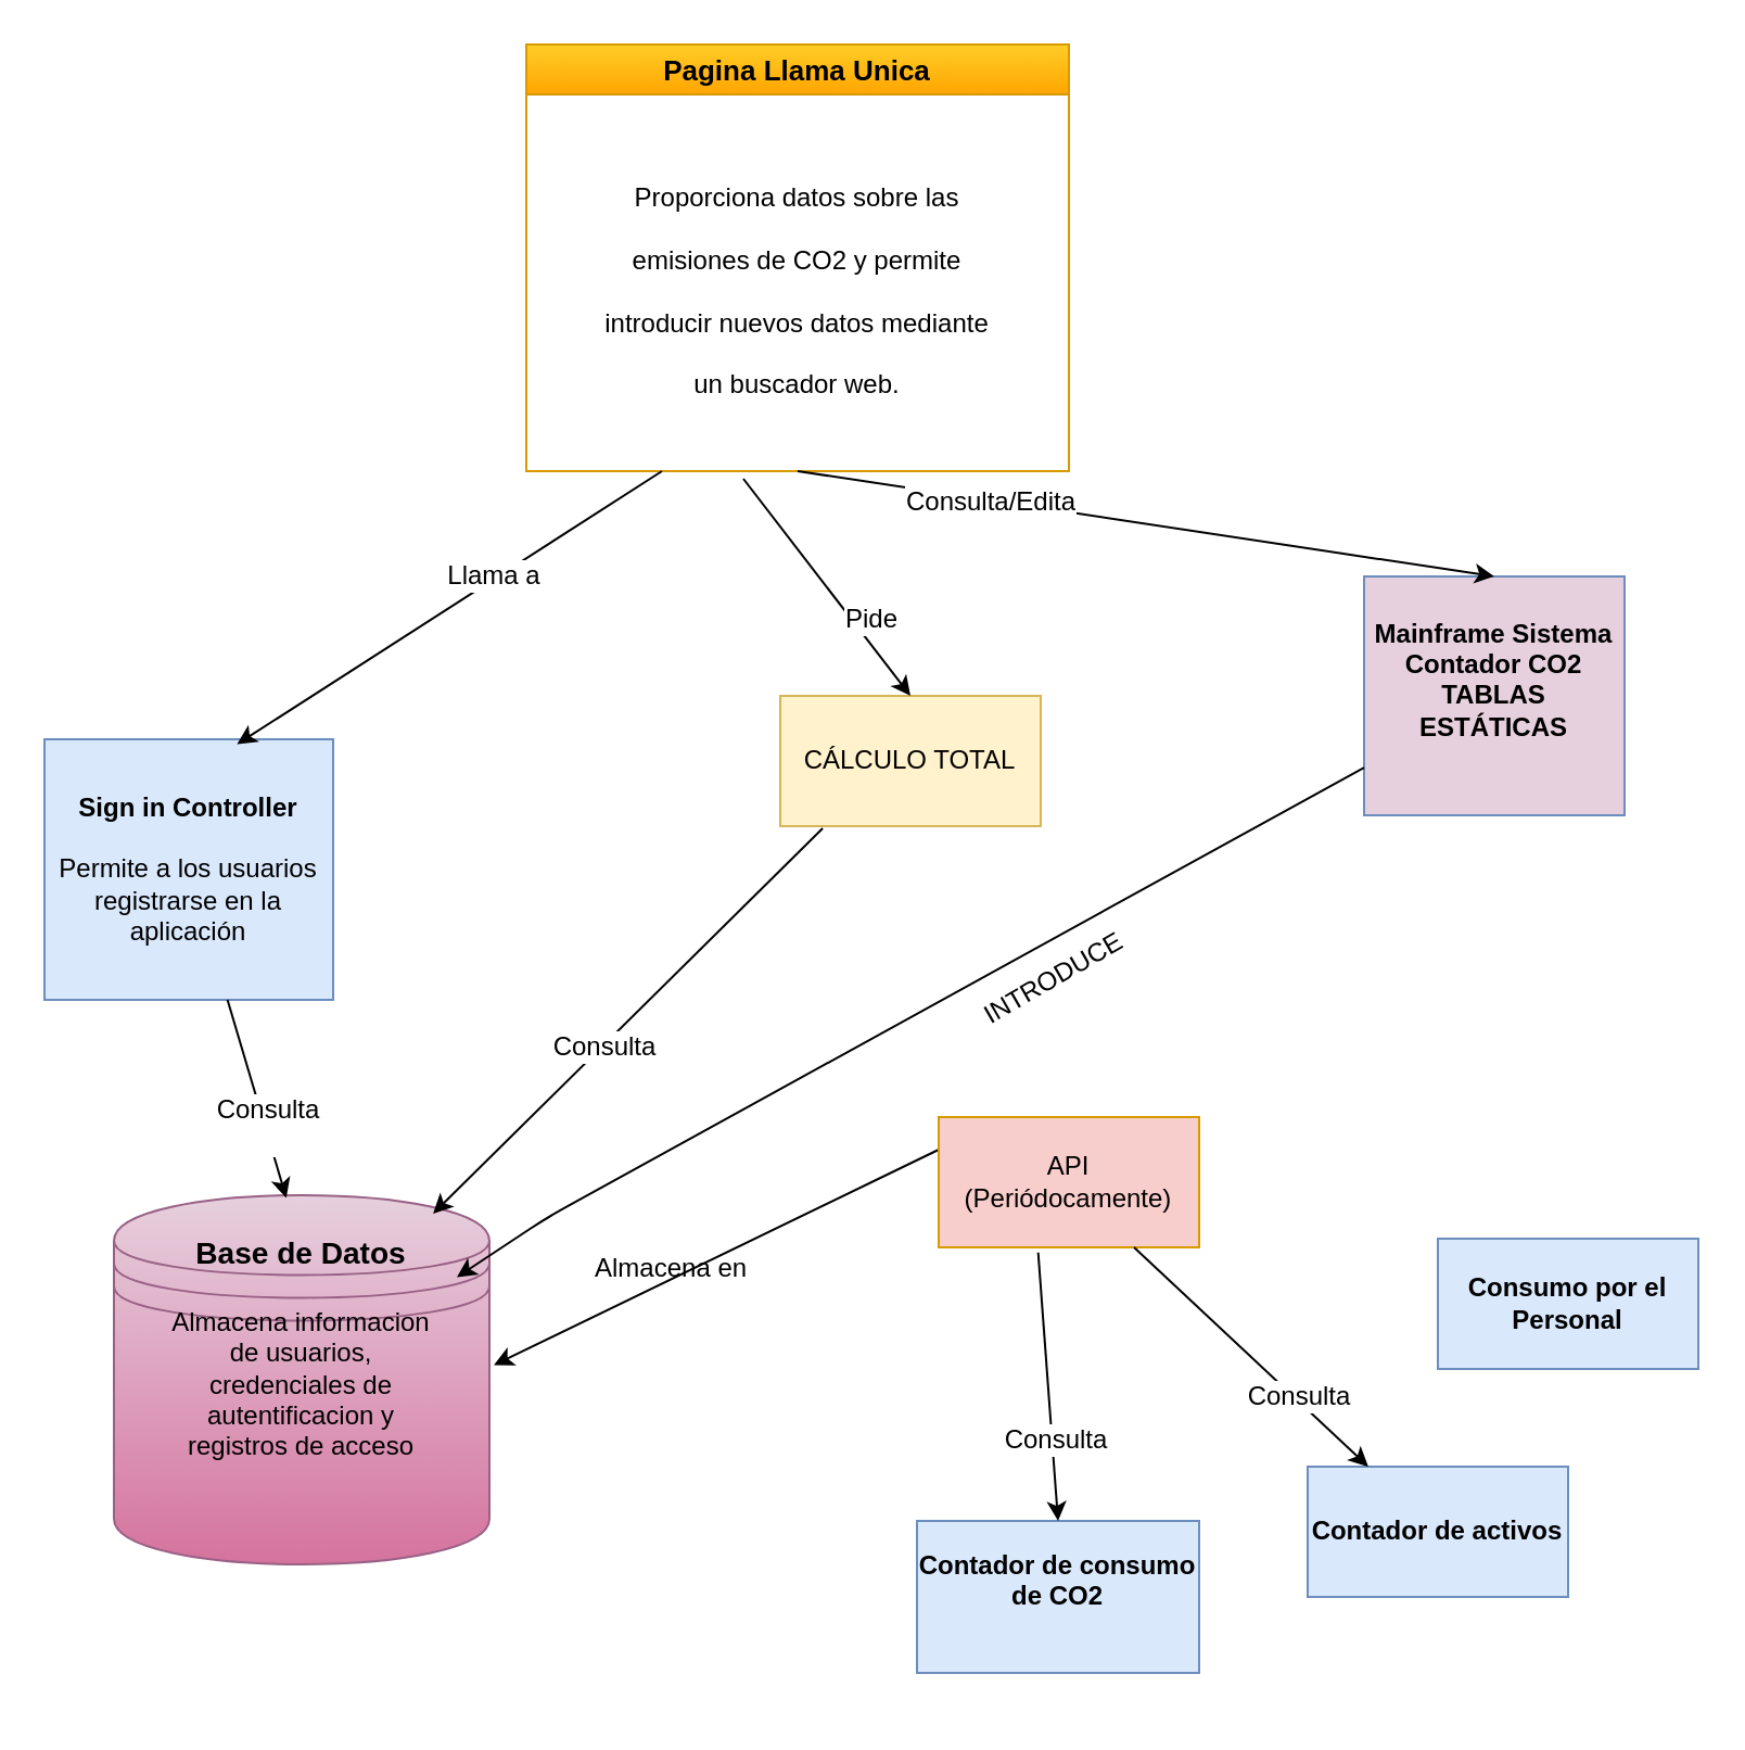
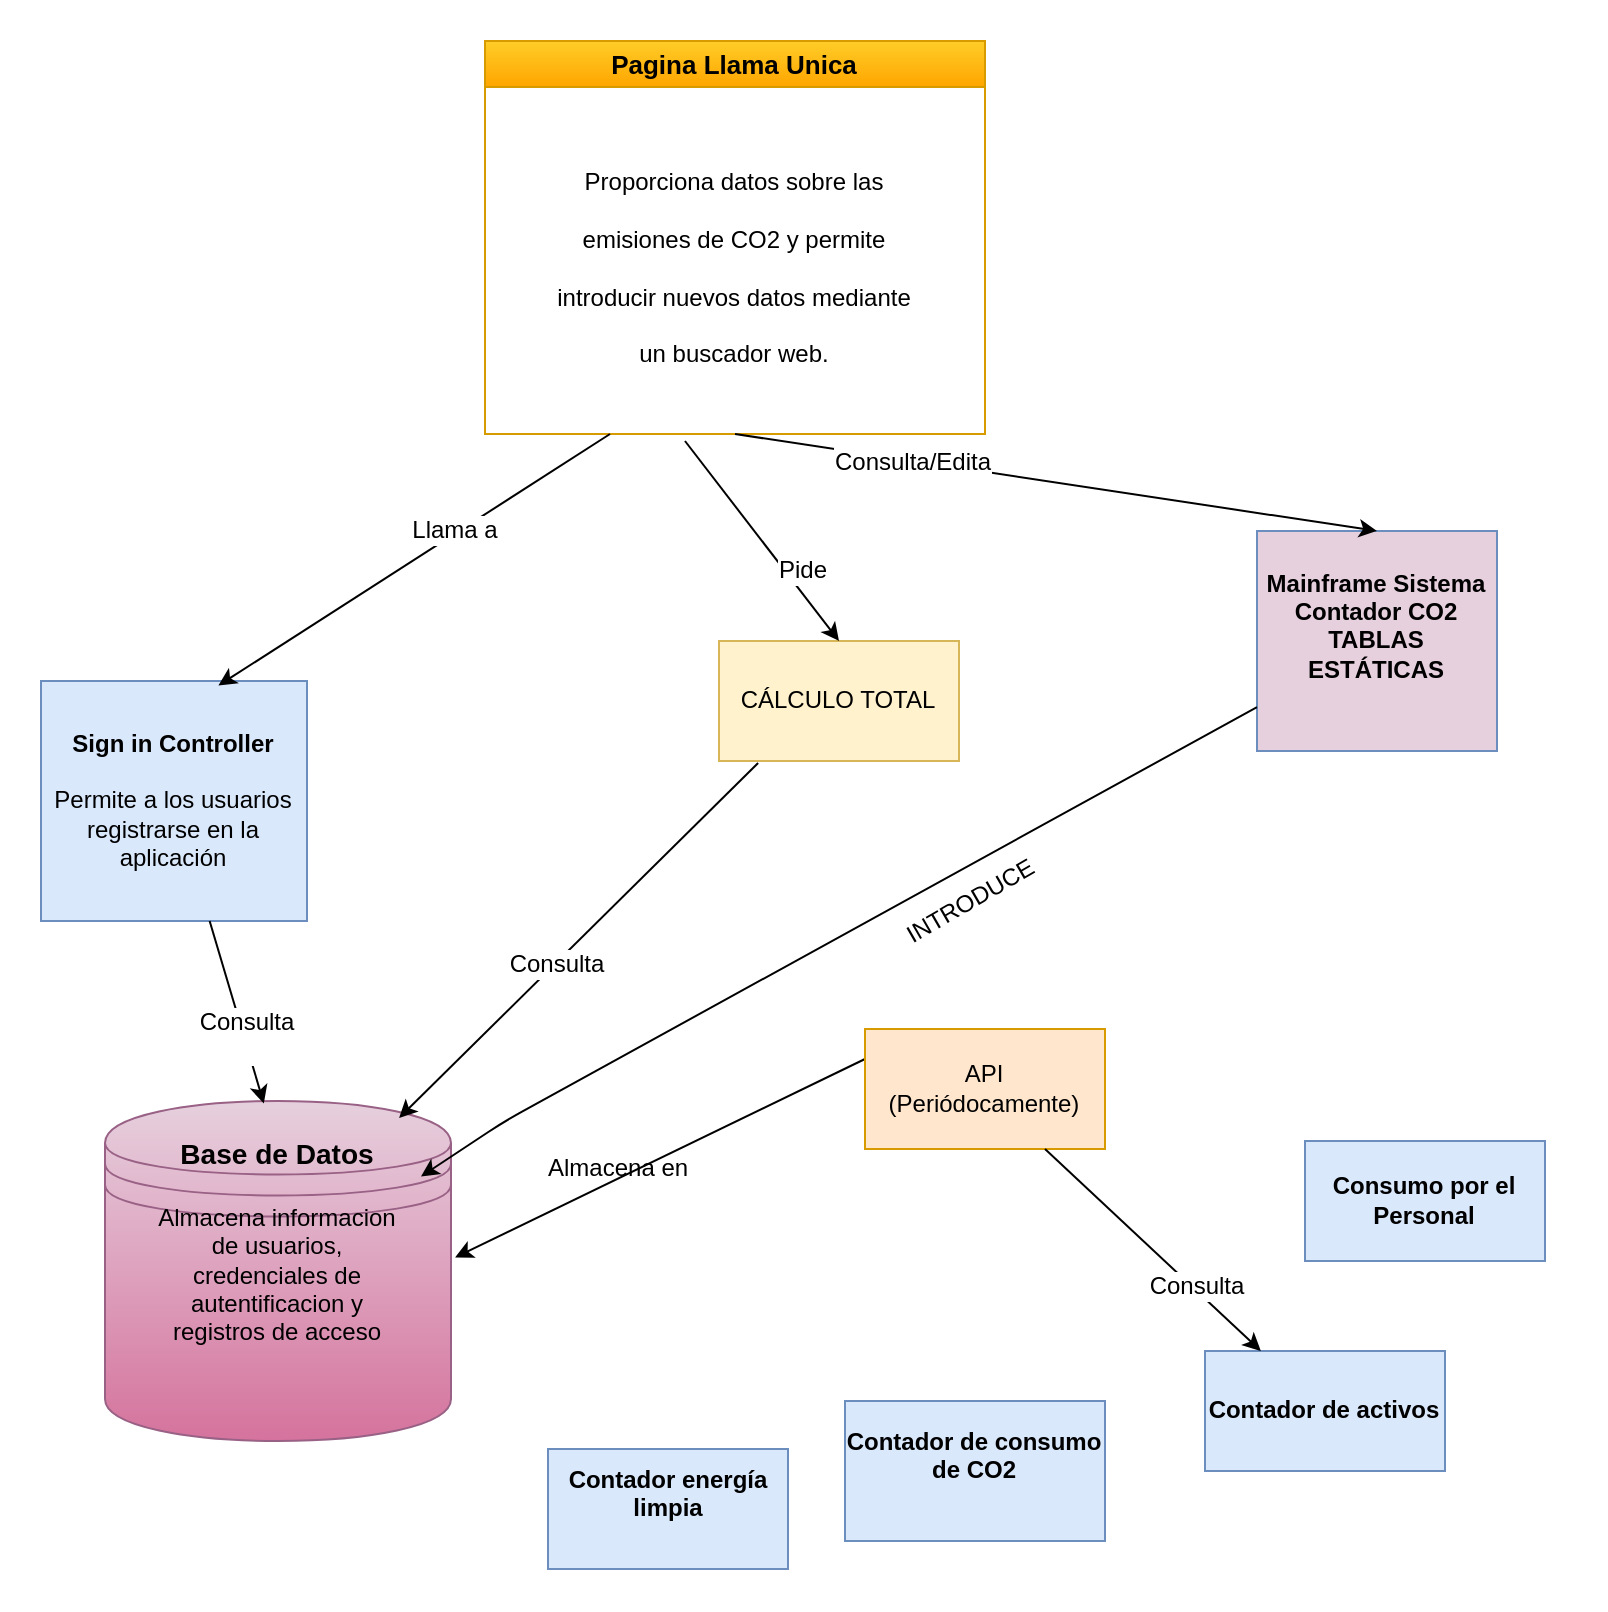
- <mxCell id="21" value="API (Periódocamente)" style="rounded=0;whiteSpace=wrap;html=1;fillColor=#f8cecc;strokeColor=#d79b00;" parent="1" vertex="1"><mxGeometry x="432" y="514" width="120" height="60" as="geometry" /></mxCell>
+ <mxCell id="21" value="API (Periódocamente)" style="rounded=0;whiteSpace=wrap;html=1;fillColor=#ffe6cc;strokeColor=#d79b00;" parent="1" vertex="1"><mxGeometry x="432" y="514" width="120" height="60" as="geometry" /></mxCell>
- <mxCell id="20" value="&lt;b&gt;Consumo por el Personal&lt;/b&gt;" style="rounded=0;whiteSpace=wrap;html=1;fillColor=#dae8fc;strokeColor=#6c8ebf;" parent="1" vertex="1"><mxGeometry x="662" y="570" width="120" height="60" as="geometry" /></mxCell>
+ <mxCell id="20" value="&lt;b&gt;Consumo por el Personal&lt;/b&gt;" style="rounded=0;whiteSpace=wrap;html=1;fillColor=#dae8fc;strokeColor=#6c8ebf;" parent="1" vertex="1"><mxGeometry x="652" y="570" width="120" height="60" as="geometry" /></mxCell>
- <mxCell id="22" value="" style="endArrow=classic;html=1;exitX=0.382;exitY=1.04;exitDx=0;exitDy=0;entryX=0.5;entryY=0;entryDx=0;entryDy=0;exitPerimeter=0;" parent="1" source="21" target="19" edge="1"><mxGeometry width="50" height="50" relative="1" as="geometry"><mxPoint x="664.5" y="519" as="sourcePoint" /><mxPoint x="525.102" y="622" as="targetPoint" /></mxGeometry></mxCell>
- <mxCell id="23" value="Consulta" style="text;html=1;resizable=0;points=[];align=center;verticalAlign=middle;labelBackgroundColor=#ffffff;" parent="22" vertex="1" connectable="0"><mxGeometry x="0.397" y="1" relative="1" as="geometry"><mxPoint y="-1" as="offset" /></mxGeometry></mxCell>
+ <mxCell id="17" value="&lt;div&gt;&lt;b&gt;Contador energía limpia&lt;/b&gt;&lt;/div&gt;&lt;div&gt;&lt;b&gt;&lt;br&gt;&lt;/b&gt;&lt;/div&gt;" style="rounded=0;whiteSpace=wrap;html=1;fillColor=#dae8fc;strokeColor=#6c8ebf;" parent="1" vertex="1"><mxGeometry x="273.5" y="724" width="120" height="60" as="geometry" /></mxCell>
